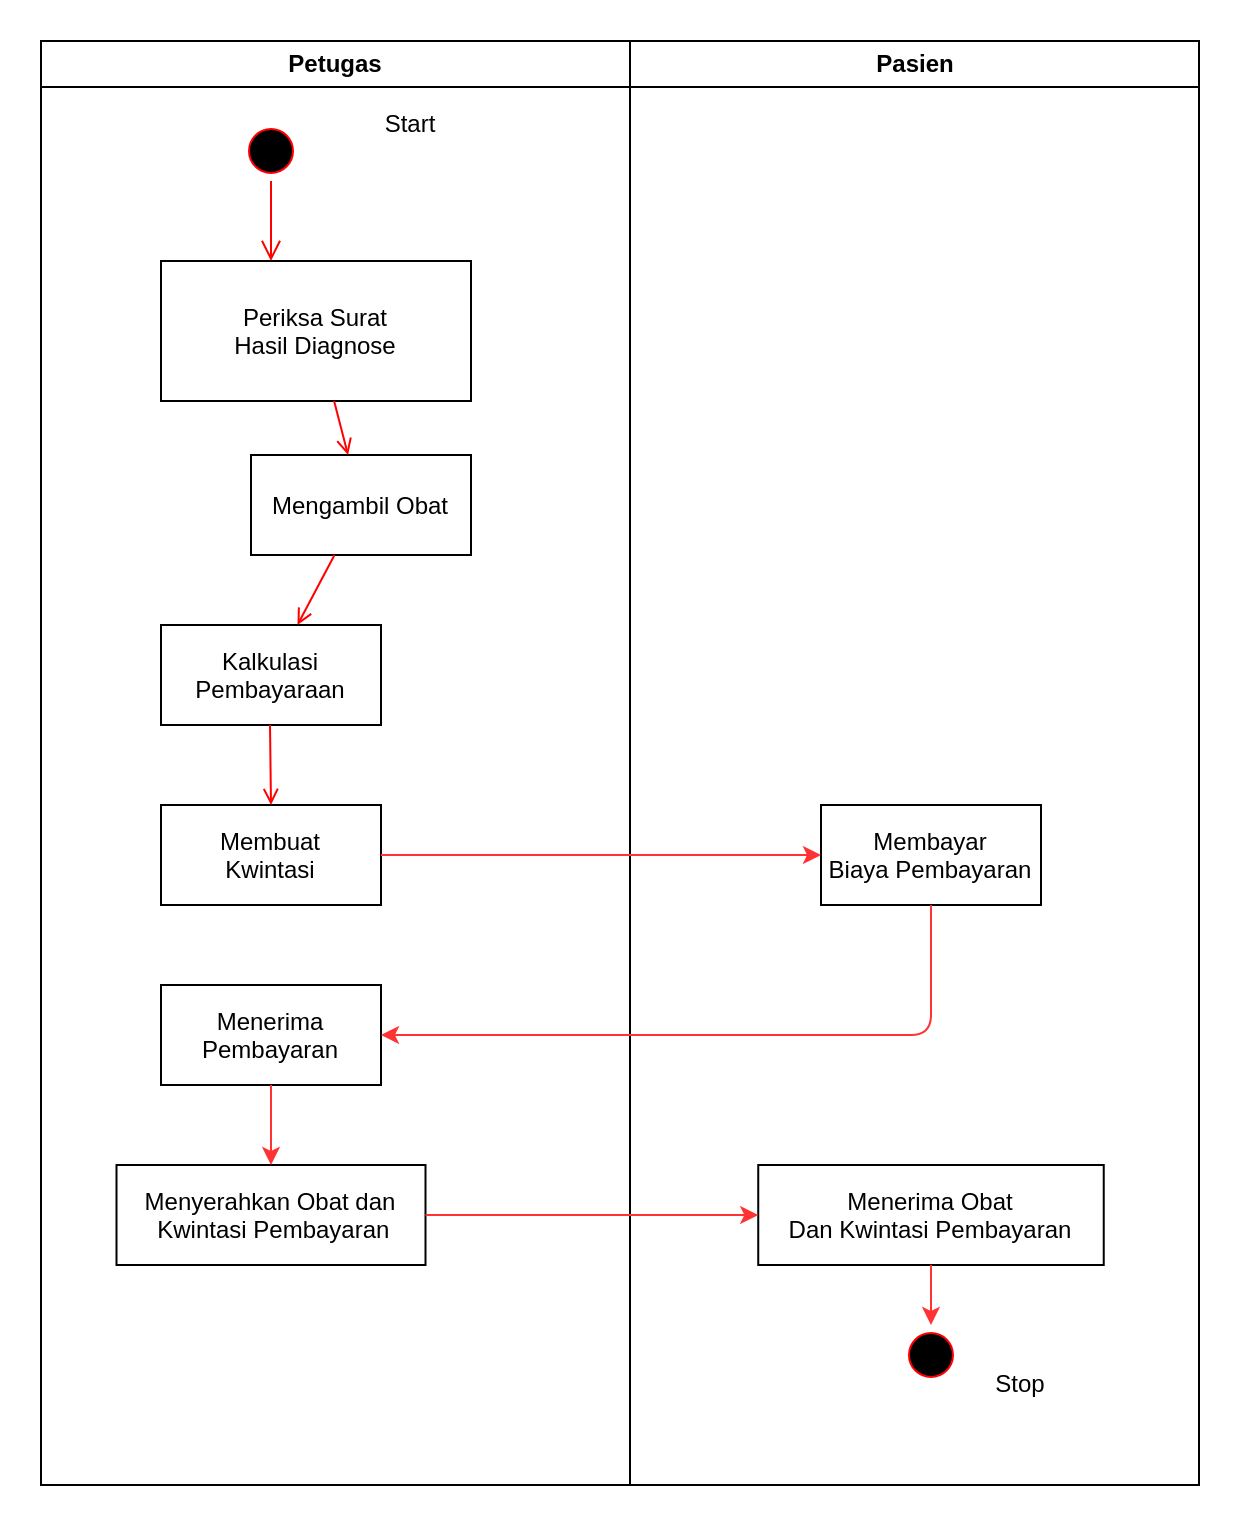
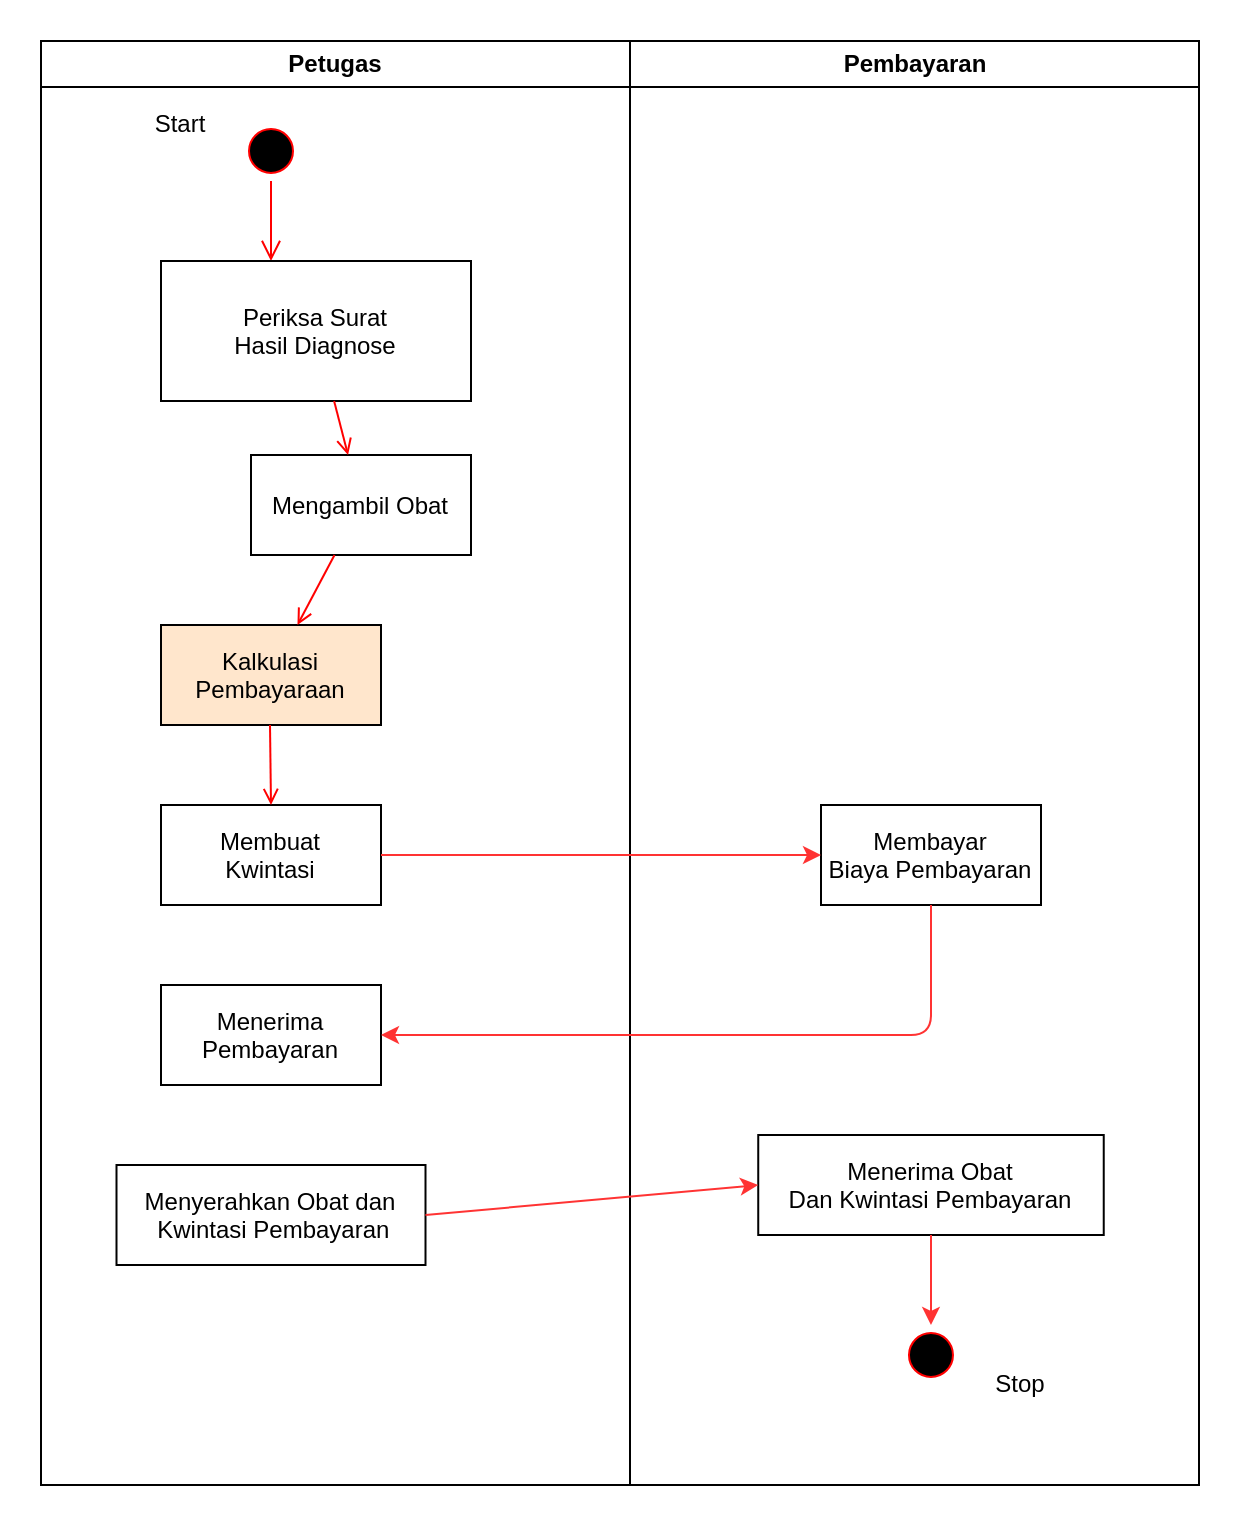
- <mxCell id="16" value="Pasien" style="swimlane;whiteSpace=wrap" parent="1" vertex="1"><mxGeometry x="314.5" y="20" width="284.5" height="722" as="geometry" /></mxCell>
+ <mxCell id="16" value="Pembayaran" style="swimlane;whiteSpace=wrap" parent="1" vertex="1"><mxGeometry x="314.5" y="20" width="284.5" height="722" as="geometry" /></mxCell>
- <mxCell id="15" value="Start" style="text;html=1;strokeColor=none;fillColor=none;align=center;verticalAlign=middle;whiteSpace=wrap;rounded=0;" vertex="1" parent="2"><mxGeometry x="165" y="32" width="40" height="20" as="geometry" /></mxCell>
+ <mxCell id="15" value="Start" style="text;html=1;strokeColor=none;fillColor=none;align=center;verticalAlign=middle;whiteSpace=wrap;rounded=0;" vertex="1" parent="2"><mxGeometry x="50" y="32" width="40" height="20" as="geometry" /></mxCell>
- <mxCell id="8" value="Kalkulasi&#10;Pembayaraan" style="" parent="2" vertex="1"><mxGeometry x="60" y="292" width="110" height="50" as="geometry" /></mxCell>
+ <mxCell id="8" value="Kalkulasi&#10;Pembayaraan" style="fillColor=#ffe6cc;" parent="2" vertex="1"><mxGeometry x="60" y="292" width="110" height="50" as="geometry" /></mxCell>
- <mxCell id="14" value="" style="endArrow=classic;html=1;strokeColor=#FF3333;exitX=0.5;exitY=1;exitDx=0;exitDy=0;entryX=0.5;entryY=0;entryDx=0;entryDy=0;" edge="1" parent="2" source="11" target="12"><mxGeometry width="50" height="50" relative="1" as="geometry"><mxPoint x="310" y="562" as="sourcePoint" /><mxPoint x="360" y="512" as="targetPoint" /></mxGeometry></mxCell>
- <mxCell id="18" value="Menerima Obat&#10;Dan Kwintasi Pembayaran" style="" parent="16" vertex="1"><mxGeometry x="64.12" y="562" width="172.75" height="50" as="geometry" /></mxCell>
+ <mxCell id="18" value="Menerima Obat&#10;Dan Kwintasi Pembayaran" style="" parent="16" vertex="1"><mxGeometry x="64.12" y="547" width="172.75" height="50" as="geometry" /></mxCell>
